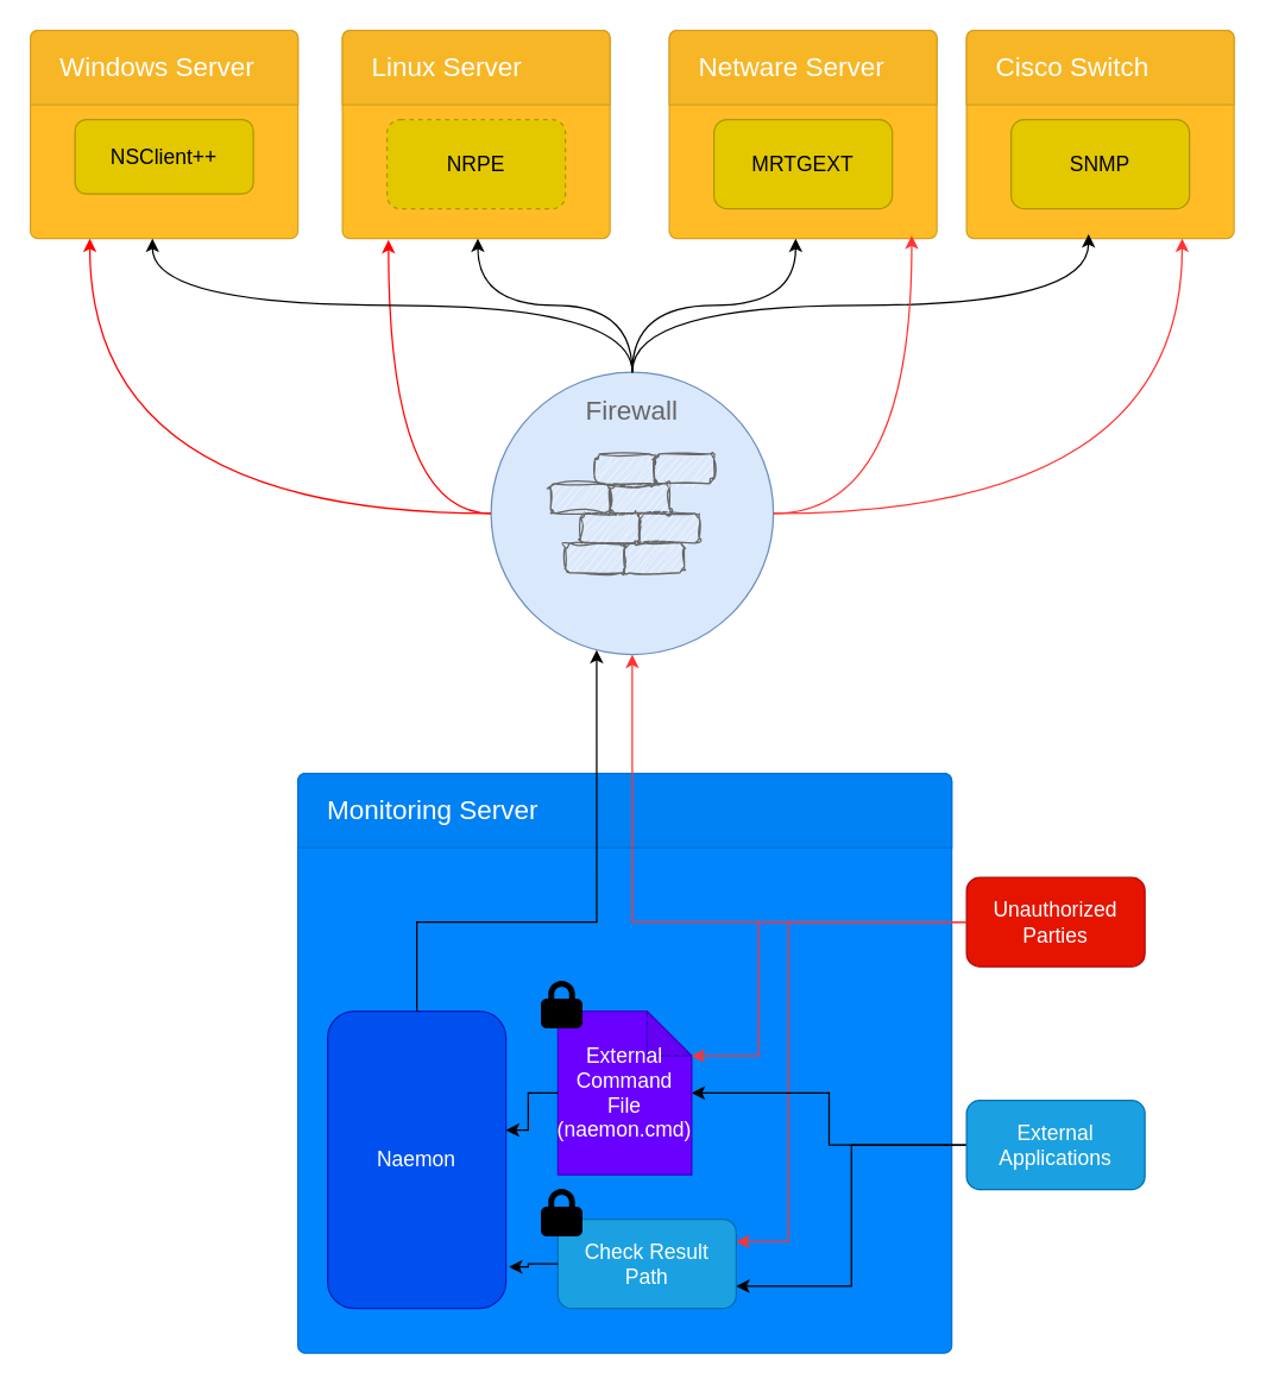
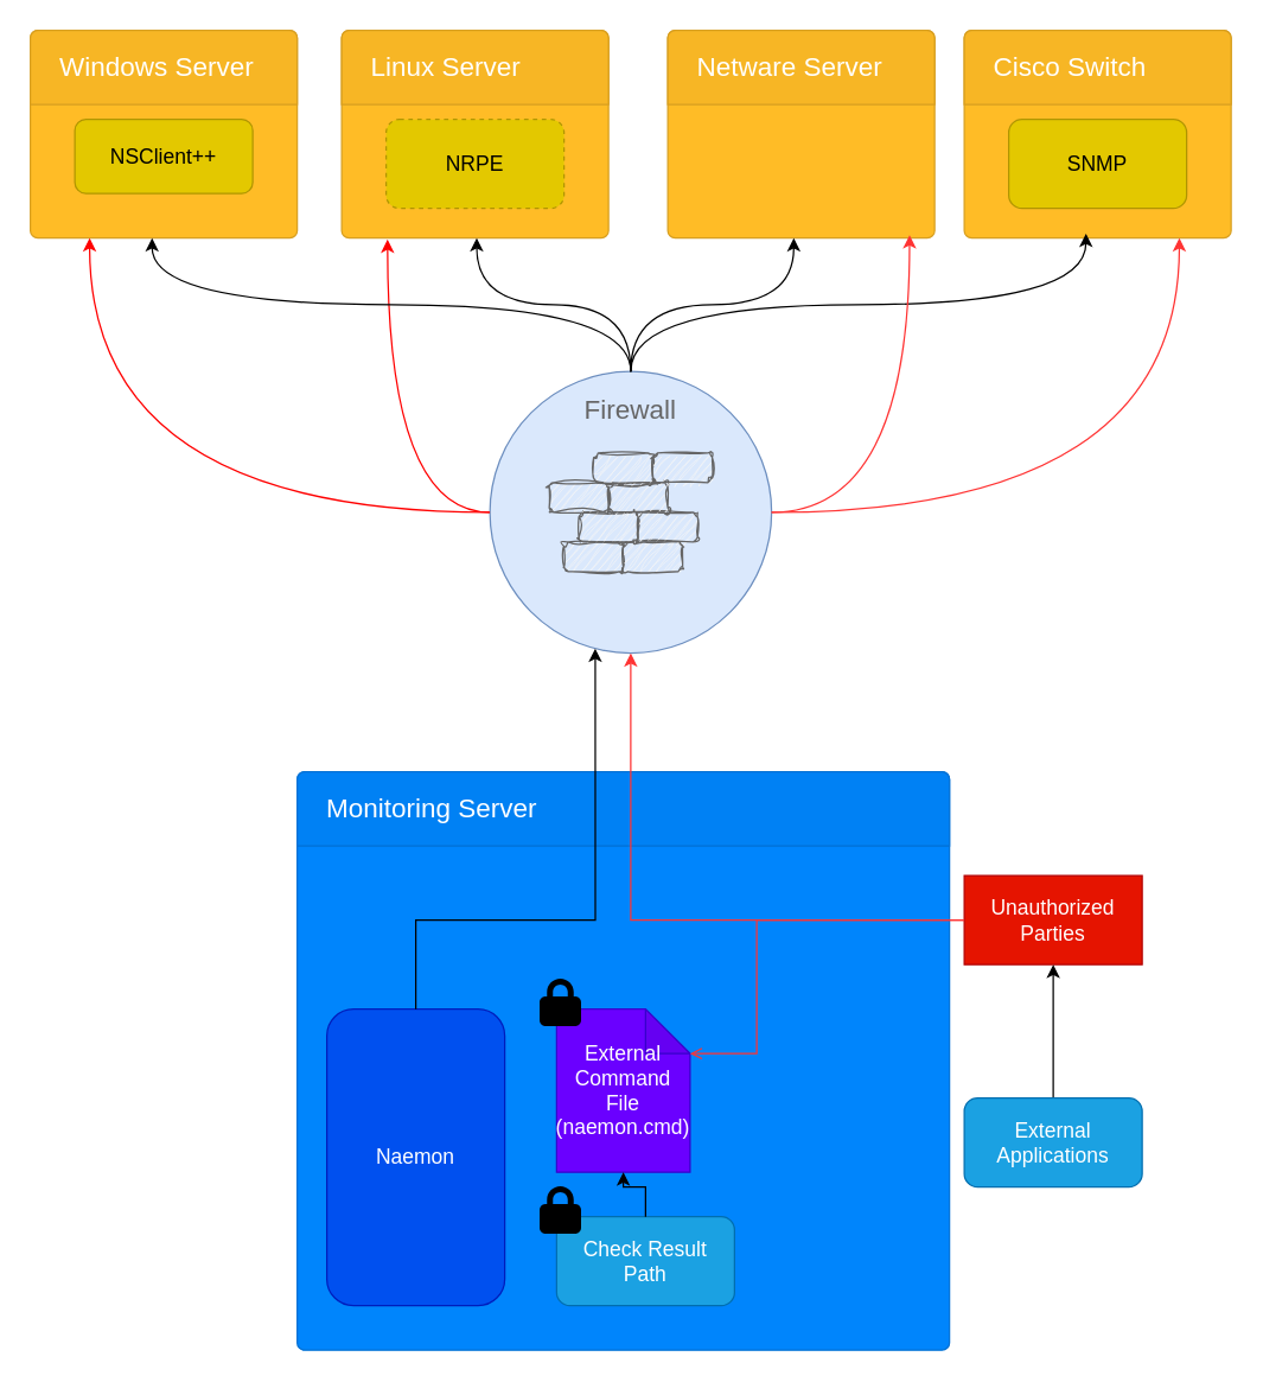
- <mxCell id="37" value="&lt;font style=&quot;font-size: 14px;&quot;&gt;MRTGEXT&lt;/font&gt;" style="rounded=1;whiteSpace=wrap;html=1;fillColor=#e3c800;fontColor=#000000;strokeColor=#B09500;" vertex="1" parent="35"><mxGeometry x="30" y="60" width="120" height="60" as="geometry" /></mxCell>
- <mxCell id="16" value="&lt;font style=&quot;font-size: 14px;&quot;&gt;Unauthorized&lt;/font&gt;&lt;div&gt;&lt;font style=&quot;font-size: 14px;&quot;&gt;Parties&lt;/font&gt;&lt;/div&gt;" style="rounded=1;whiteSpace=wrap;html=1;fillColor=#e51400;fontColor=#ffffff;strokeColor=#B20000;" vertex="1" parent="1"><mxGeometry x="650" y="590" width="120" height="60" as="geometry" /></mxCell>
+ <mxCell id="16" value="&lt;font style=&quot;font-size: 14px;&quot;&gt;Unauthorized&lt;/font&gt;&lt;div&gt;&lt;font style=&quot;font-size: 14px;&quot;&gt;Parties&lt;/font&gt;&lt;/div&gt;" style="whiteSpace=wrap;html=1;fillColor=#e51400;fontColor=#ffffff;strokeColor=#B20000;rounded=0;" vertex="1" parent="1"><mxGeometry x="650" y="590" width="120" height="60" as="geometry" /></mxCell>
- <mxCell id="25" style="edgeStyle=orthogonalEdgeStyle;rounded=0;orthogonalLoop=1;jettySize=auto;html=1;entryX=0;entryY=0;entryDx=90;entryDy=30;entryPerimeter=0;strokeColor=#FF3333;" edge="1" parent="1" source="16" target="21"><mxGeometry relative="1" as="geometry"><Array as="points"><mxPoint x="510" y="620" /><mxPoint x="510" y="710" /></Array></mxGeometry></mxCell>
+ <mxCell id="25" style="edgeStyle=orthogonalEdgeStyle;rounded=0;orthogonalLoop=1;jettySize=auto;html=1;entryX=0;entryY=0;entryDx=90;entryDy=30;entryPerimeter=0;strokeColor=#FF3333;endArrow=open;" edge="1" parent="1" source="16" target="21"><mxGeometry relative="1" as="geometry"><Array as="points"><mxPoint x="510" y="620" /><mxPoint x="510" y="710" /></Array></mxGeometry></mxCell>
- <mxCell id="17" style="edgeStyle=orthogonalEdgeStyle;rounded=0;orthogonalLoop=1;jettySize=auto;html=1;" edge="1" parent="1" source="19" target="21"><mxGeometry relative="1" as="geometry" /></mxCell>
+ <mxCell id="17" style="edgeStyle=orthogonalEdgeStyle;rounded=0;orthogonalLoop=1;jettySize=auto;html=1;" edge="1" parent="1" source="19" target="16"><mxGeometry relative="1" as="geometry" /></mxCell>
- <mxCell id="26" style="edgeStyle=orthogonalEdgeStyle;rounded=0;orthogonalLoop=1;jettySize=auto;html=1;entryX=1;entryY=0.4;entryDx=0;entryDy=0;entryPerimeter=0;" edge="1" parent="1" source="21" target="20"><mxGeometry relative="1" as="geometry" /></mxCell>
- <mxCell id="14" style="edgeStyle=orthogonalEdgeStyle;rounded=0;orthogonalLoop=1;jettySize=auto;html=1;entryX=1;entryY=0.25;entryDx=0;entryDy=0;strokeColor=#FF3333;" edge="1" parent="1" source="16" target="22"><mxGeometry relative="1" as="geometry"><Array as="points"><mxPoint x="530" y="620" /><mxPoint x="530" y="835" /></Array></mxGeometry></mxCell>
- <mxCell id="27" style="edgeStyle=orthogonalEdgeStyle;rounded=0;orthogonalLoop=1;jettySize=auto;html=1;entryX=1.017;entryY=0.86;entryDx=0;entryDy=0;entryPerimeter=0;" edge="1" parent="1" source="22" target="20"><mxGeometry relative="1" as="geometry" /></mxCell>
+ <mxCell id="27" style="edgeStyle=orthogonalEdgeStyle;rounded=0;orthogonalLoop=1;jettySize=auto;html=1;" edge="1" parent="1" source="22" target="21"><mxGeometry relative="1" as="geometry" /></mxCell>
- <mxCell id="18" style="edgeStyle=orthogonalEdgeStyle;rounded=0;orthogonalLoop=1;jettySize=auto;html=1;entryX=1;entryY=0.75;entryDx=0;entryDy=0;" edge="1" parent="1" source="19" target="22"><mxGeometry relative="1" as="geometry" /></mxCell>
